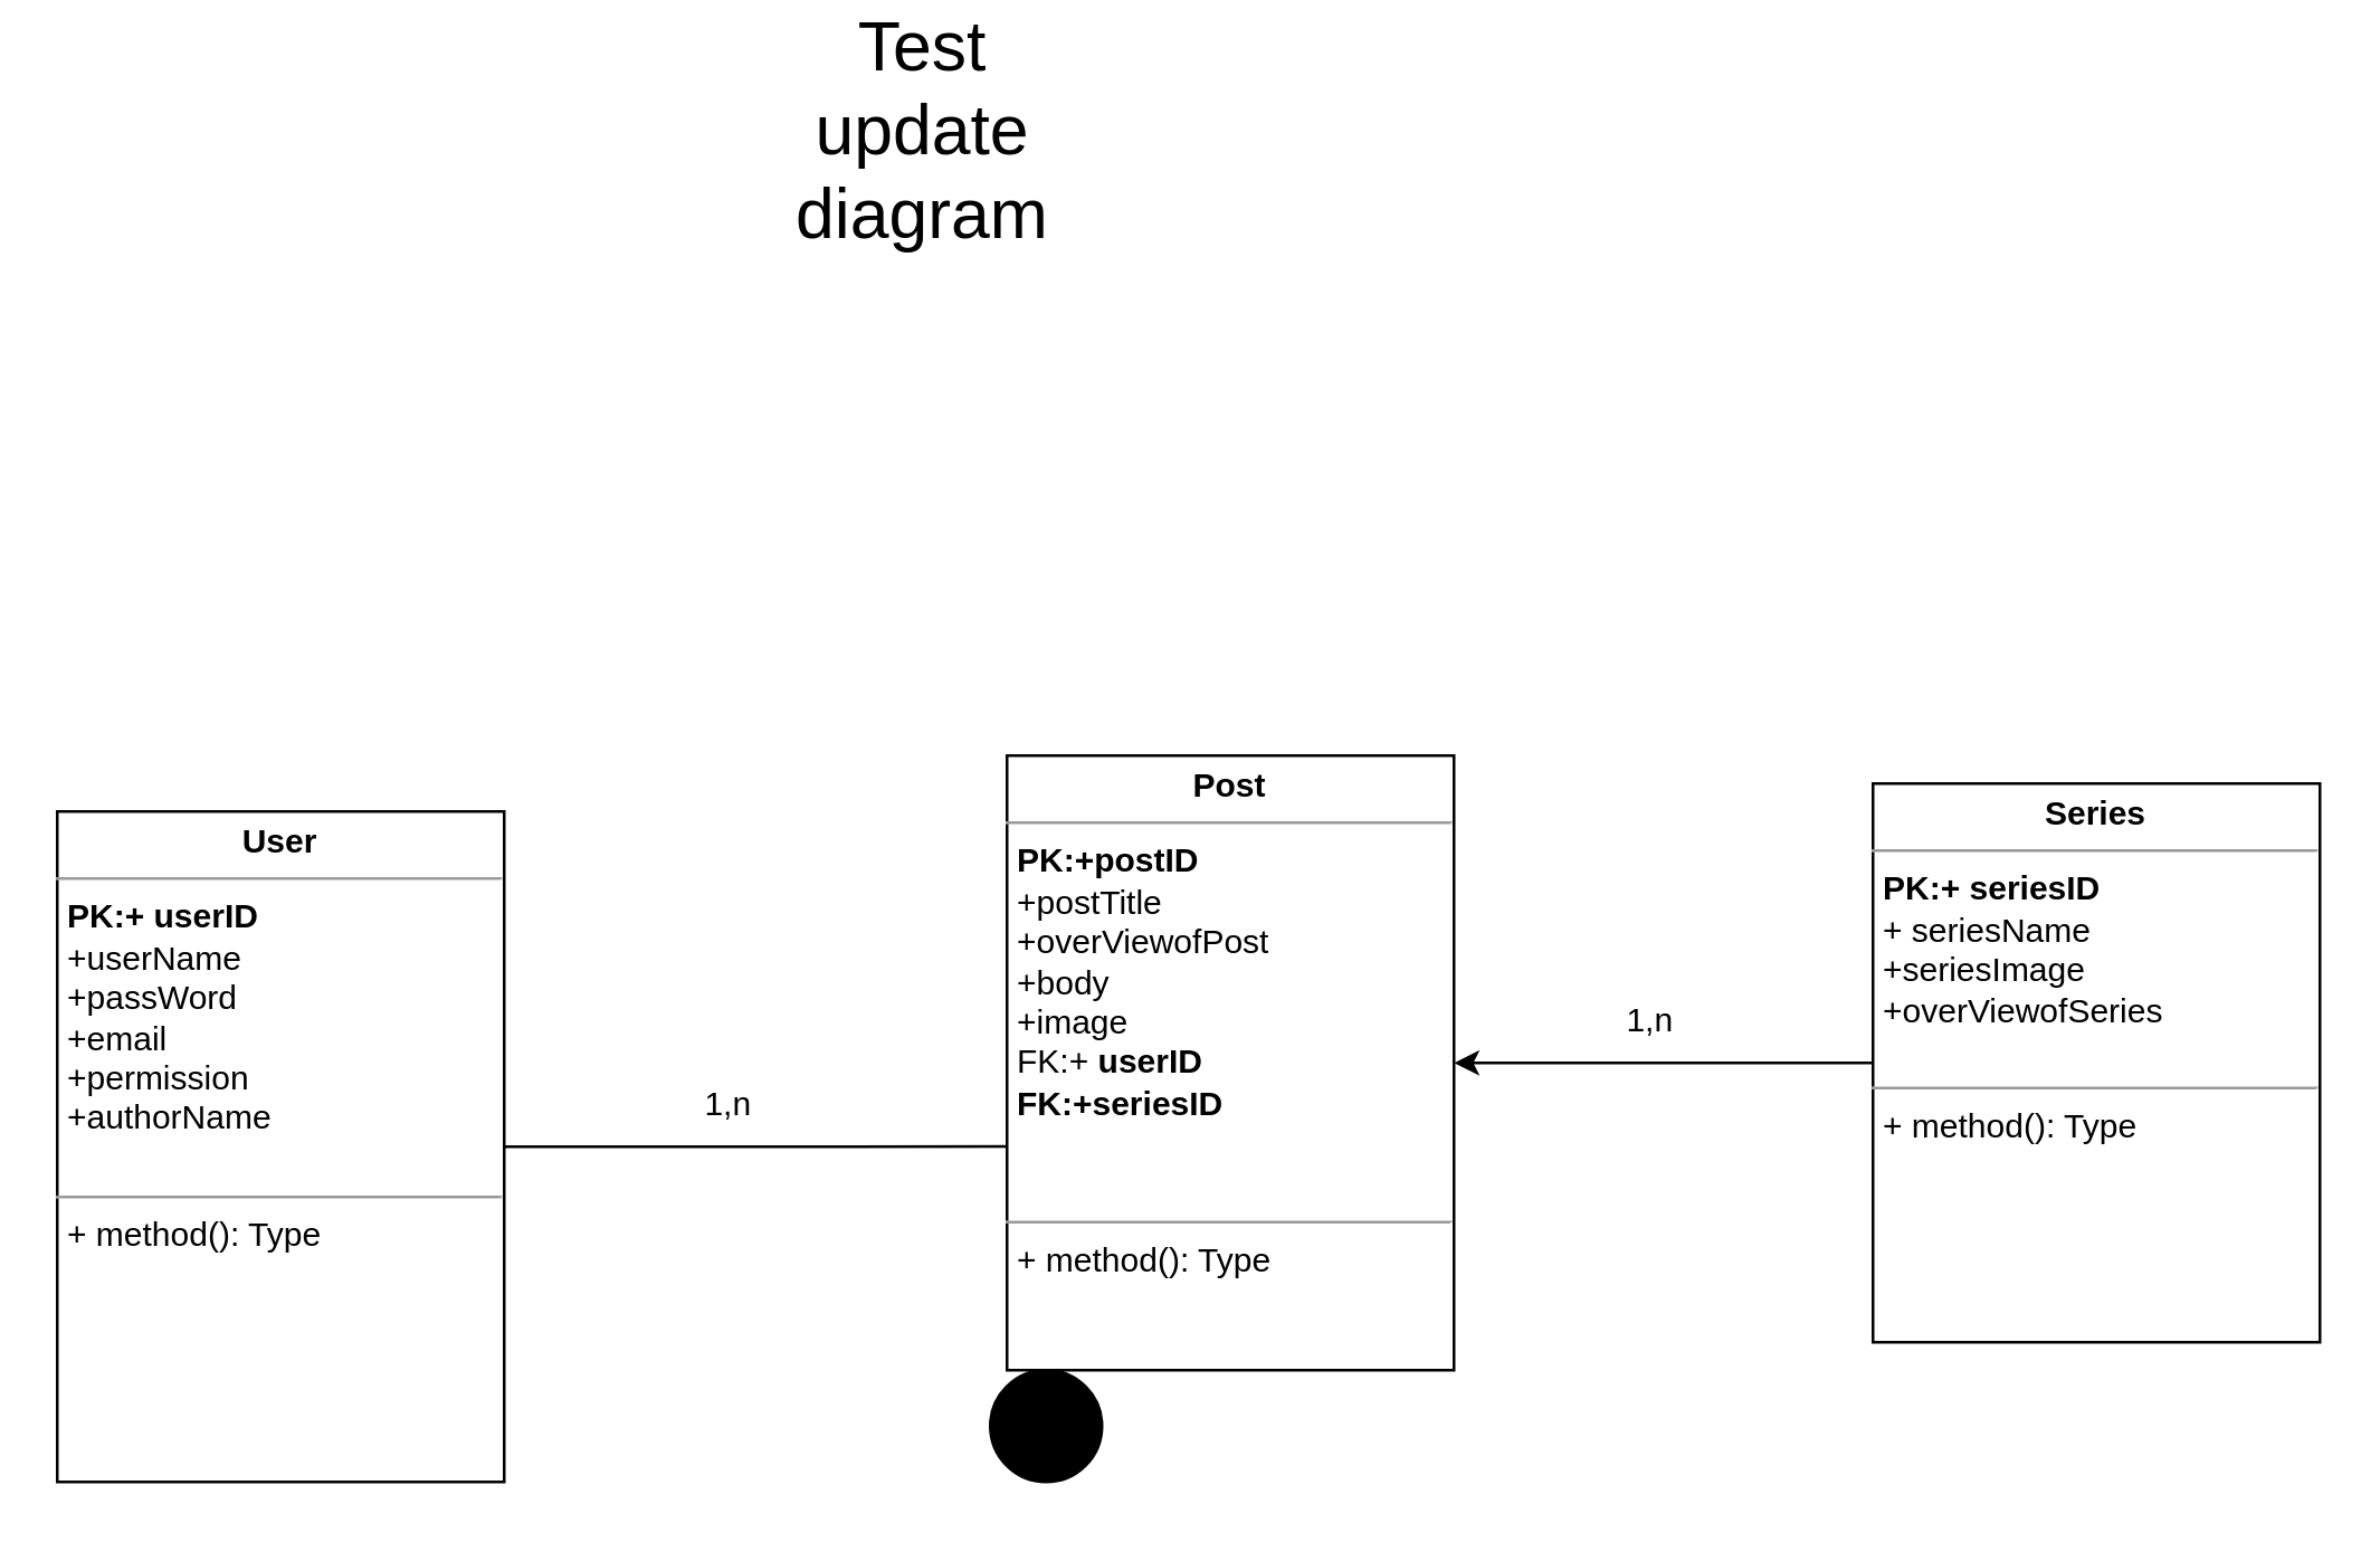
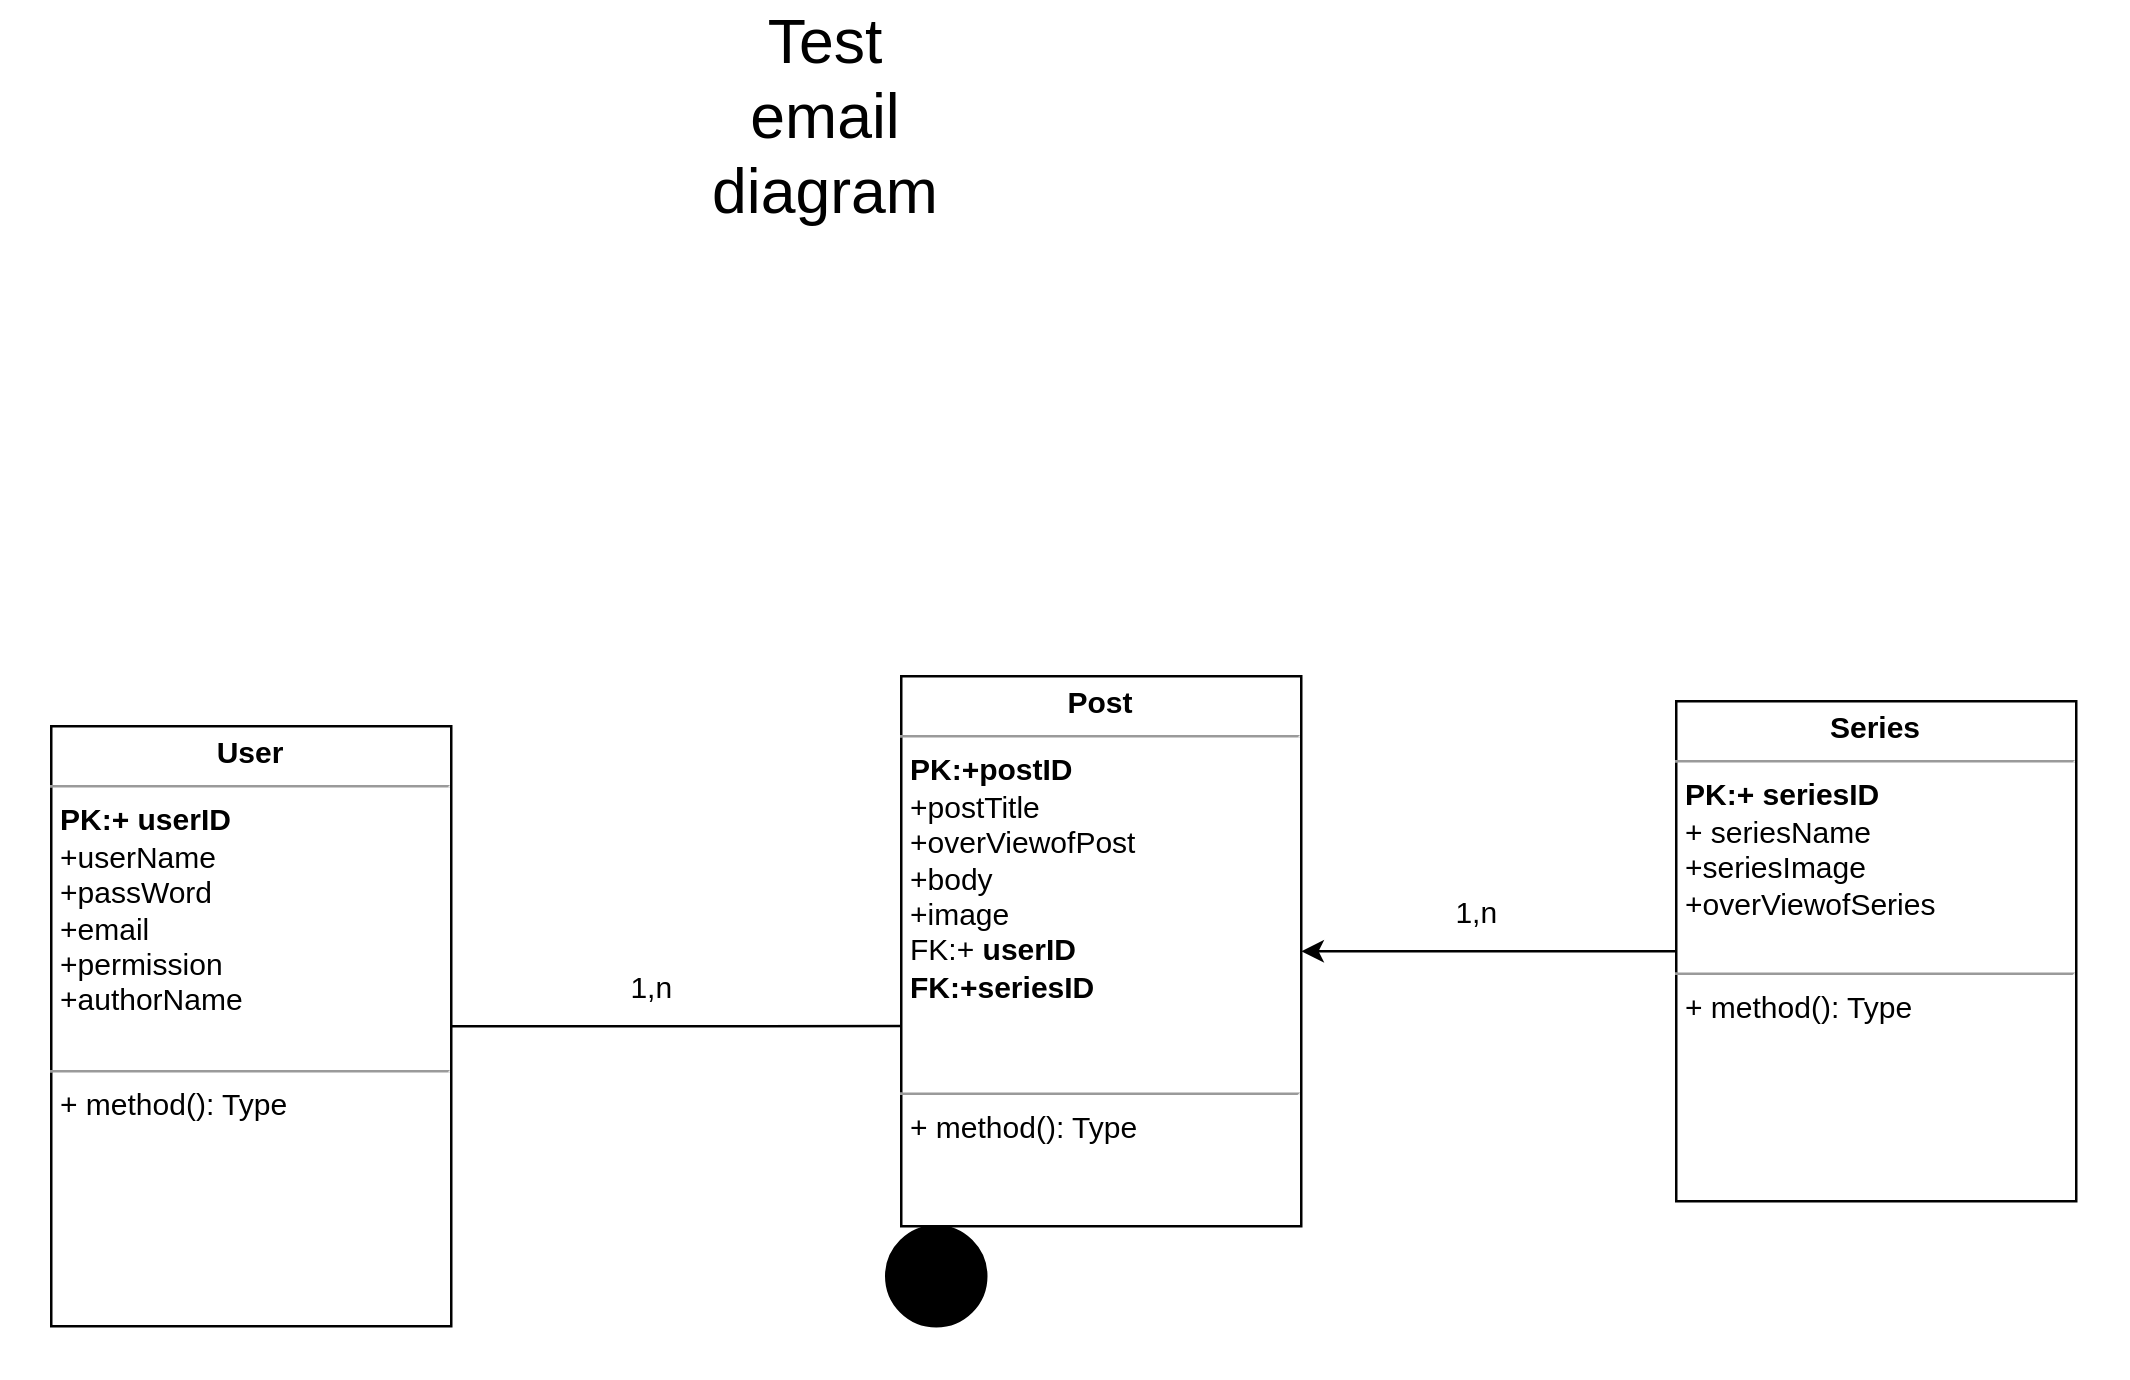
- <mxCell id="3" value="&lt;font style=&quot;font-size: 25px;&quot;&gt;Test update diagram&lt;/font&gt;" style="text;html=1;strokeColor=none;fillColor=none;align=center;verticalAlign=middle;whiteSpace=wrap;rounded=0;" parent="1" vertex="1"><mxGeometry x="300" y="20" width="60" height="30" as="geometry" /></mxCell>
+ <mxCell id="3" value="&lt;font style=&quot;font-size: 25px;&quot;&gt;Test email diagram&lt;/font&gt;" style="text;html=1;strokeColor=none;fillColor=none;align=center;verticalAlign=middle;whiteSpace=wrap;rounded=0;" parent="1" vertex="1"><mxGeometry x="300" y="20" width="60" height="30" as="geometry" /></mxCell>
